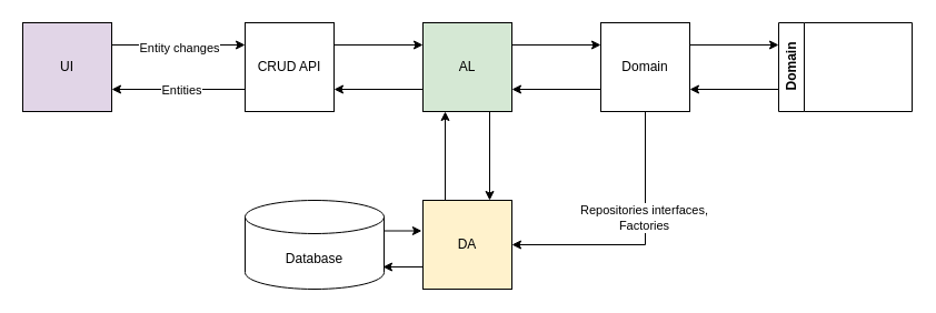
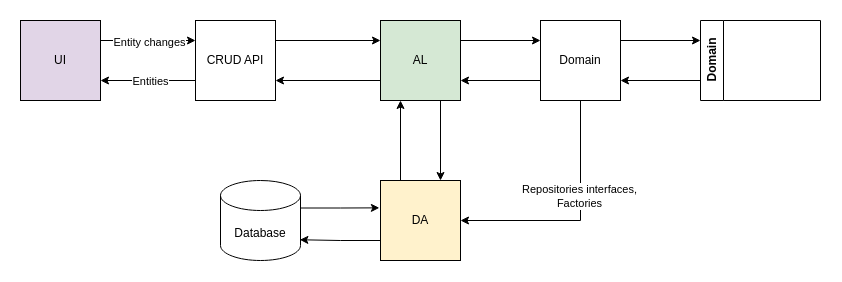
- <mxCell id="8" value="CRUD API" style="whiteSpace=wrap;html=1;aspect=fixed;" vertex="1" parent="1"><mxGeometry x="220" y="20" width="80" height="80" as="geometry" /></mxCell>
+ <mxCell id="8" value="CRUD API" style="whiteSpace=wrap;html=1;aspect=fixed;" vertex="1" parent="1"><mxGeometry x="195" y="20" width="80" height="80" as="geometry" /></mxCell>
- <mxCell id="20" value="Database" style="shape=cylinder3;whiteSpace=wrap;html=1;boundedLbl=1;backgroundOutline=1;size=15;" vertex="1" parent="1"><mxGeometry x="220" y="180" width="125" height="80" as="geometry" /></mxCell>
+ <mxCell id="20" value="Database" style="shape=cylinder3;whiteSpace=wrap;html=1;boundedLbl=1;backgroundOutline=1;size=15;" vertex="1" parent="1"><mxGeometry x="220" y="180" width="80" height="80" as="geometry" /></mxCell>
